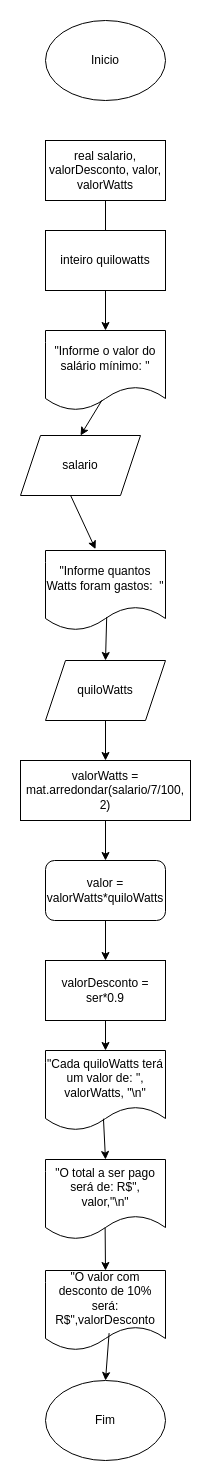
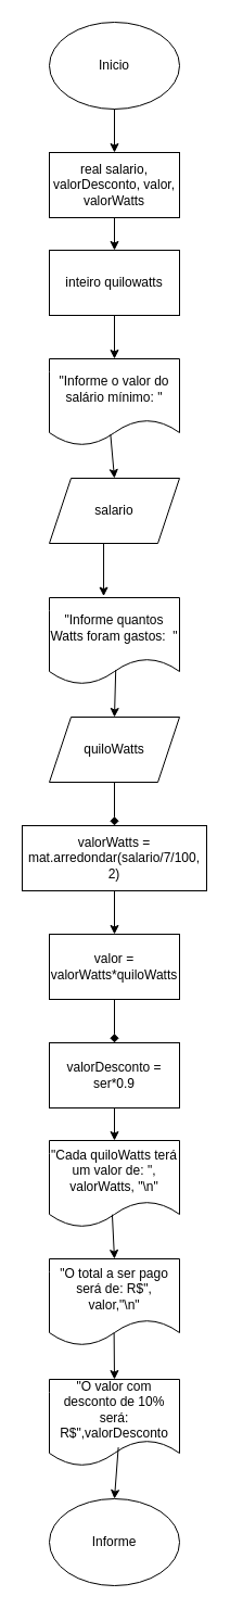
+ <mxCell id="28" value="" style="endArrow=classic;html=1;rounded=0;exitX=0.5;exitY=1;exitDx=0;exitDy=0;entryX=0.5;entryY=0;entryDx=0;entryDy=0;" edge="1" parent="1" source="2" target="4"><mxGeometry width="50" height="50" relative="1" as="geometry"><mxPoint x="115" y="210" as="sourcePoint" /><mxPoint x="165" y="160" as="targetPoint" /></mxGeometry></mxCell>
- <mxCell id="27" value="" style="endArrow=none;html=1;rounded=0;exitX=0.5;exitY=1;exitDx=0;exitDy=0;entryX=0.5;entryY=0;entryDx=0;entryDy=0;" edge="1" parent="1" source="4" target="5"><mxGeometry width="50" height="50" relative="1" as="geometry"><mxPoint x="115" y="210" as="sourcePoint" /><mxPoint x="165" y="160" as="targetPoint" /></mxGeometry></mxCell>
+ <mxCell id="27" value="" style="endArrow=classic;html=1;rounded=0;exitX=0.5;exitY=1;exitDx=0;exitDy=0;entryX=0.5;entryY=0;entryDx=0;entryDy=0;" edge="1" parent="1" source="4" target="5"><mxGeometry width="50" height="50" relative="1" as="geometry"><mxPoint x="115" y="210" as="sourcePoint" /><mxPoint x="165" y="160" as="targetPoint" /></mxGeometry></mxCell>
- <mxCell id="7" value="salario" style="shape=parallelogram;perimeter=parallelogramPerimeter;whiteSpace=wrap;html=1;fixedSize=1;" vertex="1" parent="1"><mxGeometry x="20" y="435" width="120" height="60" as="geometry" /></mxCell>
+ <mxCell id="7" value="salario" style="shape=parallelogram;perimeter=parallelogramPerimeter;whiteSpace=wrap;html=1;fixedSize=1;" vertex="1" parent="1"><mxGeometry x="45" y="440" width="120" height="60" as="geometry" /></mxCell>
- <mxCell id="22" value="" style="endArrow=classic;html=1;rounded=0;exitX=0.5;exitY=1;exitDx=0;exitDy=0;entryX=0.5;entryY=0;entryDx=0;entryDy=0;" edge="1" parent="1" source="9" target="10"><mxGeometry width="50" height="50" relative="1" as="geometry"><mxPoint x="115" y="610" as="sourcePoint" /><mxPoint x="165" y="560" as="targetPoint" /></mxGeometry></mxCell>
+ <mxCell id="22" value="" style="endArrow=diamond;html=1;rounded=0;exitX=0.5;exitY=1;exitDx=0;exitDy=0;entryX=0.5;entryY=0;entryDx=0;entryDy=0;" edge="1" parent="1" source="9" target="10"><mxGeometry width="50" height="50" relative="1" as="geometry"><mxPoint x="115" y="610" as="sourcePoint" /><mxPoint x="165" y="560" as="targetPoint" /></mxGeometry></mxCell>
- <mxCell id="11" value="valor = valorWatts*quiloWatts" style="whiteSpace=wrap;html=1;rounded=1;" vertex="1" parent="1"><mxGeometry x="45" y="860" width="120" height="60" as="geometry" /></mxCell>
+ <mxCell id="11" value="valor = valorWatts*quiloWatts" style="rounded=0;whiteSpace=wrap;html=1;" vertex="1" parent="1"><mxGeometry x="45" y="860" width="120" height="60" as="geometry" /></mxCell>
- <mxCell id="20" value="" style="endArrow=classic;html=1;rounded=0;exitX=0.5;exitY=1;exitDx=0;exitDy=0;entryX=0.5;entryY=0;entryDx=0;entryDy=0;" edge="1" parent="1" source="11" target="12"><mxGeometry width="50" height="50" relative="1" as="geometry"><mxPoint x="115" y="910" as="sourcePoint" /><mxPoint x="165" y="860" as="targetPoint" /></mxGeometry></mxCell>
+ <mxCell id="20" value="" style="endArrow=diamond;html=1;rounded=0;exitX=0.5;exitY=1;exitDx=0;exitDy=0;entryX=0.5;entryY=0;entryDx=0;entryDy=0;" edge="1" parent="1" source="11" target="12"><mxGeometry width="50" height="50" relative="1" as="geometry"><mxPoint x="115" y="910" as="sourcePoint" /><mxPoint x="165" y="860" as="targetPoint" /></mxGeometry></mxCell>
- <mxCell id="3" value="Fim" style="ellipse;whiteSpace=wrap;html=1;" vertex="1" parent="1"><mxGeometry x="45" y="1380" width="120" height="80" as="geometry" /></mxCell>
+ <mxCell id="3" value="Informe" style="ellipse;whiteSpace=wrap;html=1;" vertex="1" parent="1"><mxGeometry x="45" y="1380" width="120" height="80" as="geometry" /></mxCell>
